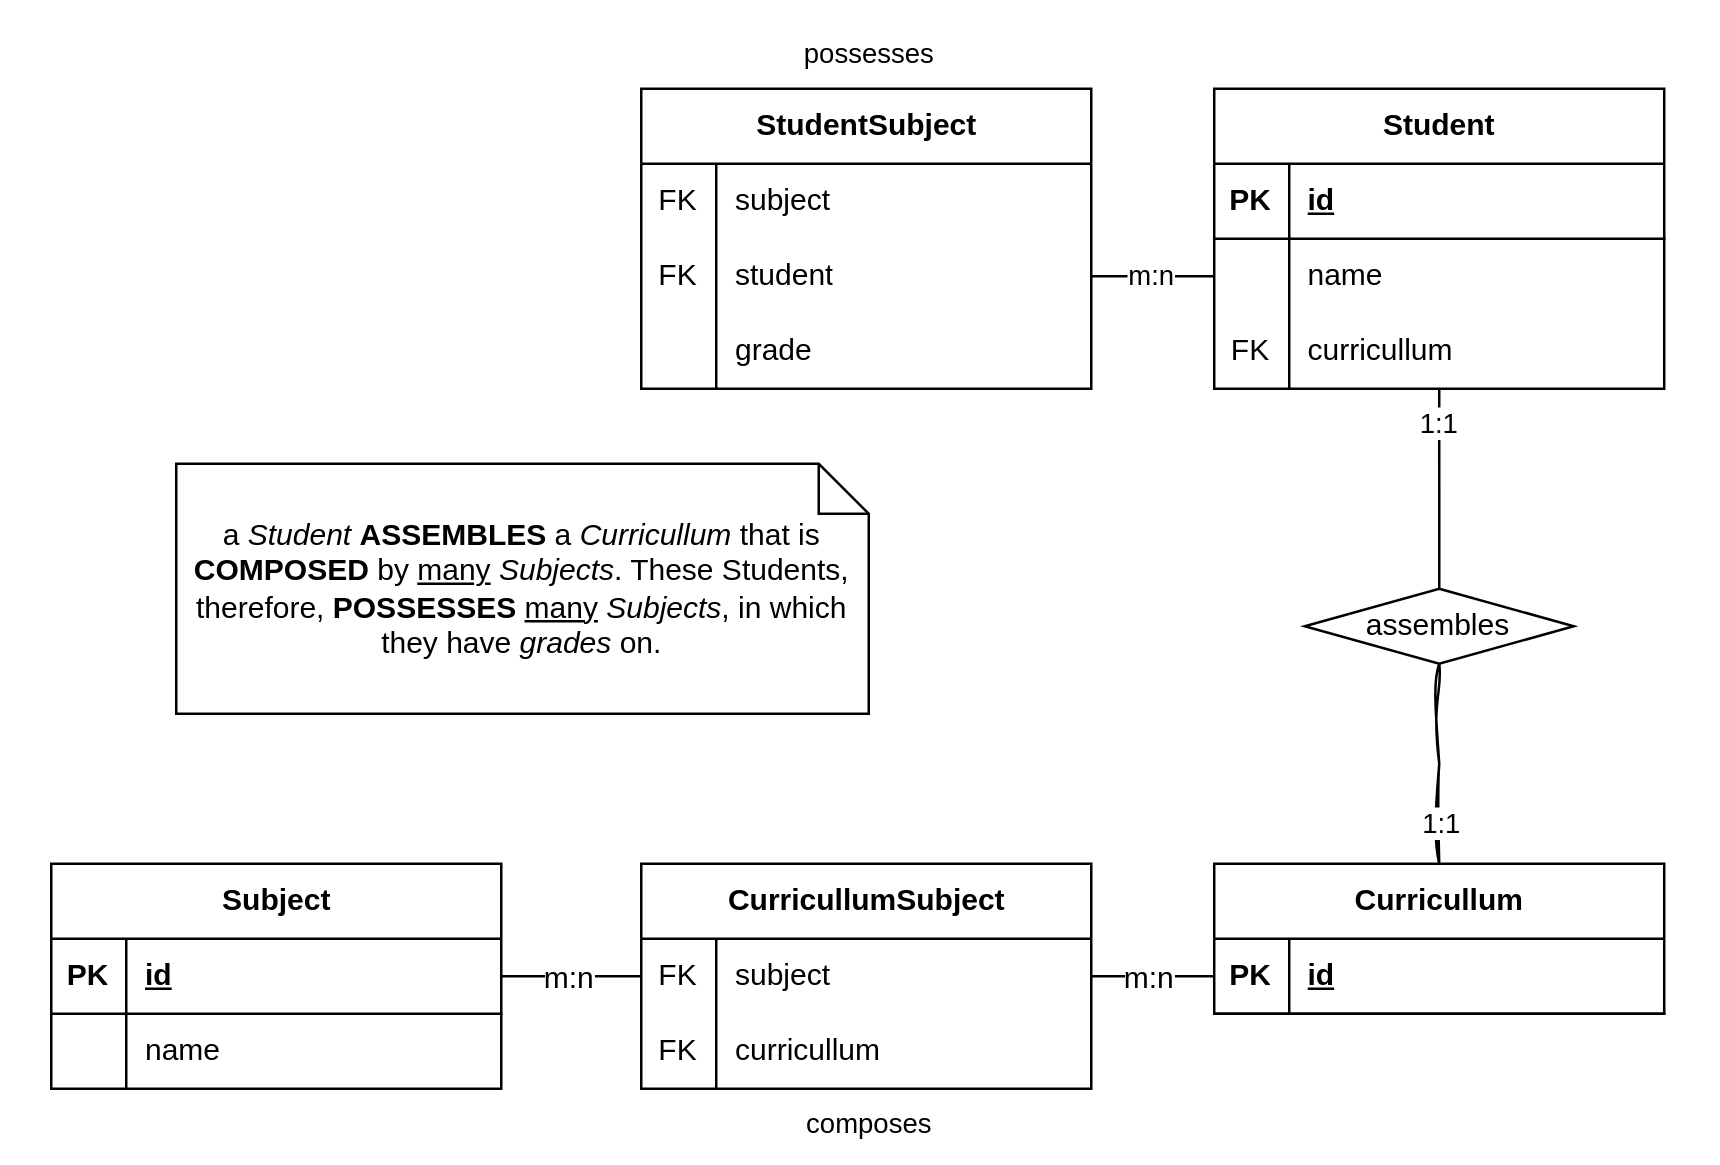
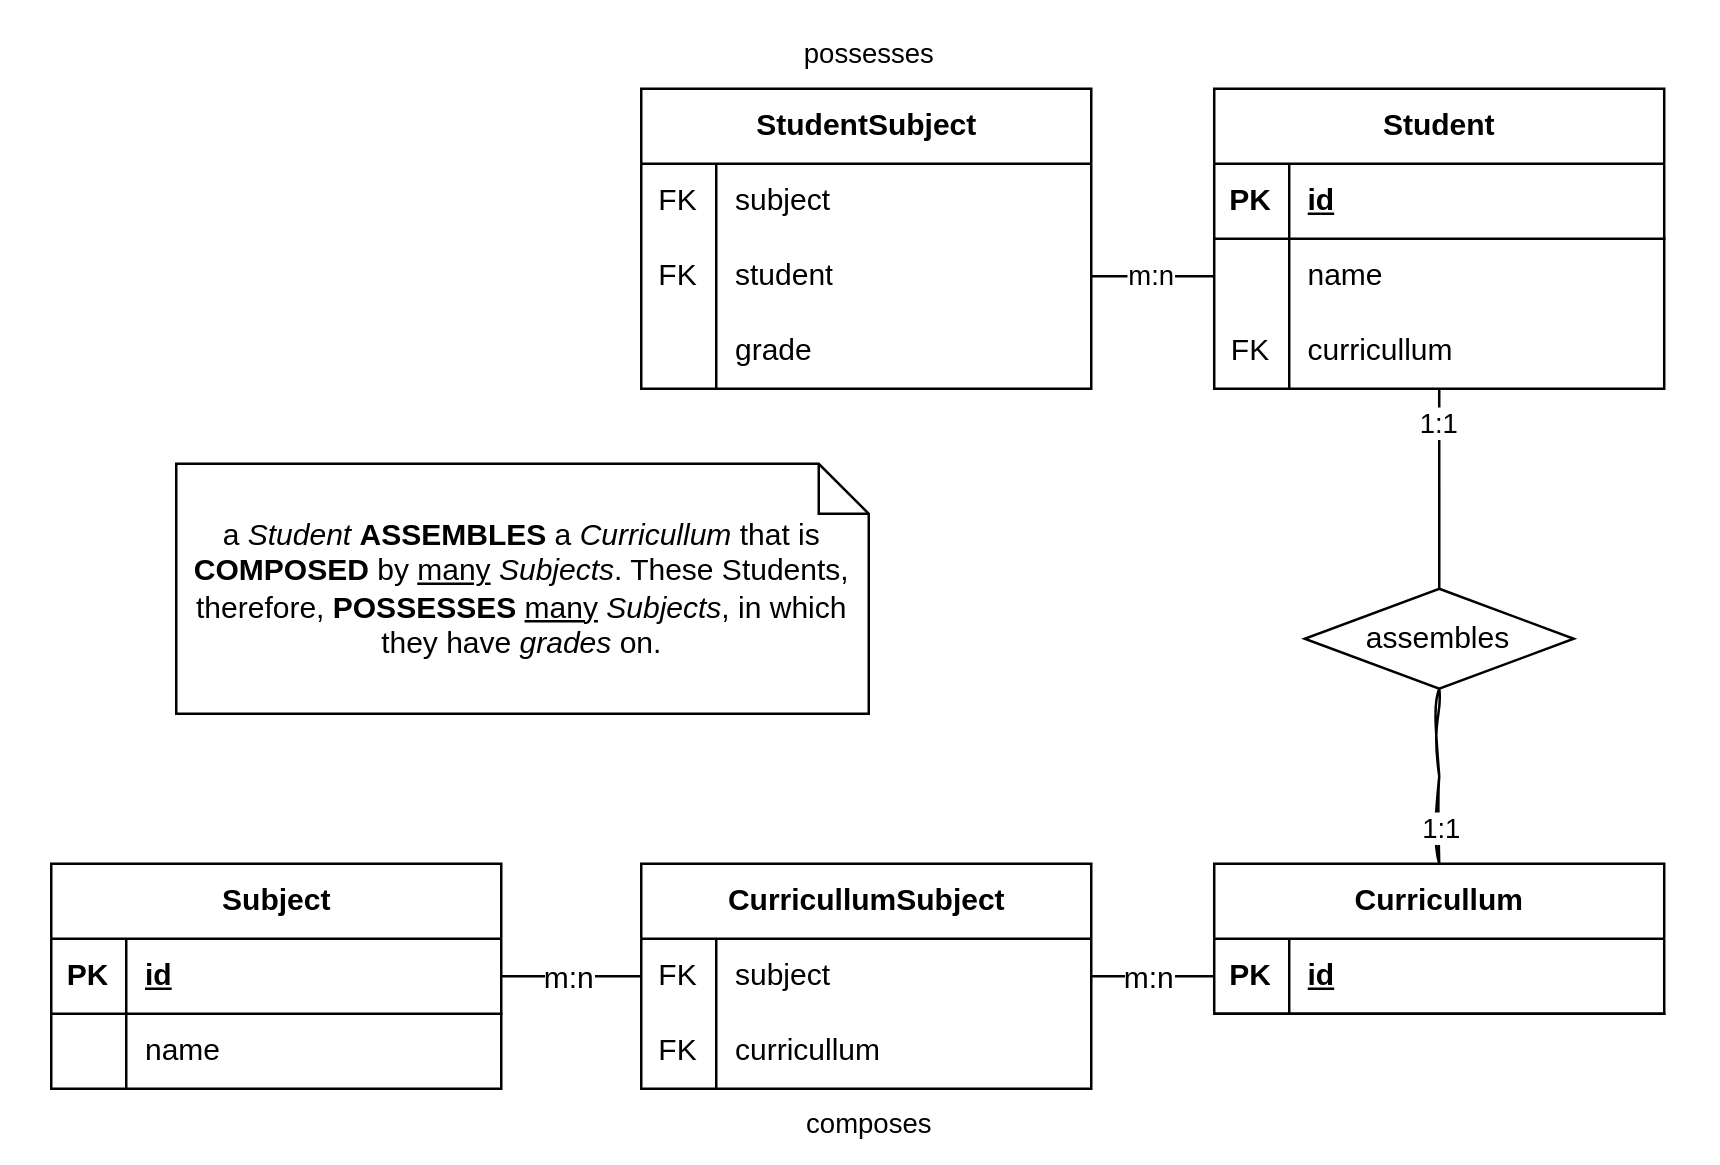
- <mxCell id="37" value="assembles" style="rhombus;whiteSpace=wrap;html=1;" parent="1" vertex="1"><mxGeometry x="521.38" y="235" width="107.62" height="30" as="geometry" /></mxCell>
+ <mxCell id="37" value="assembles" style="rhombus;whiteSpace=wrap;html=1;" parent="1" vertex="1"><mxGeometry x="521.38" y="235" width="107.62" height="40" as="geometry" /></mxCell>
